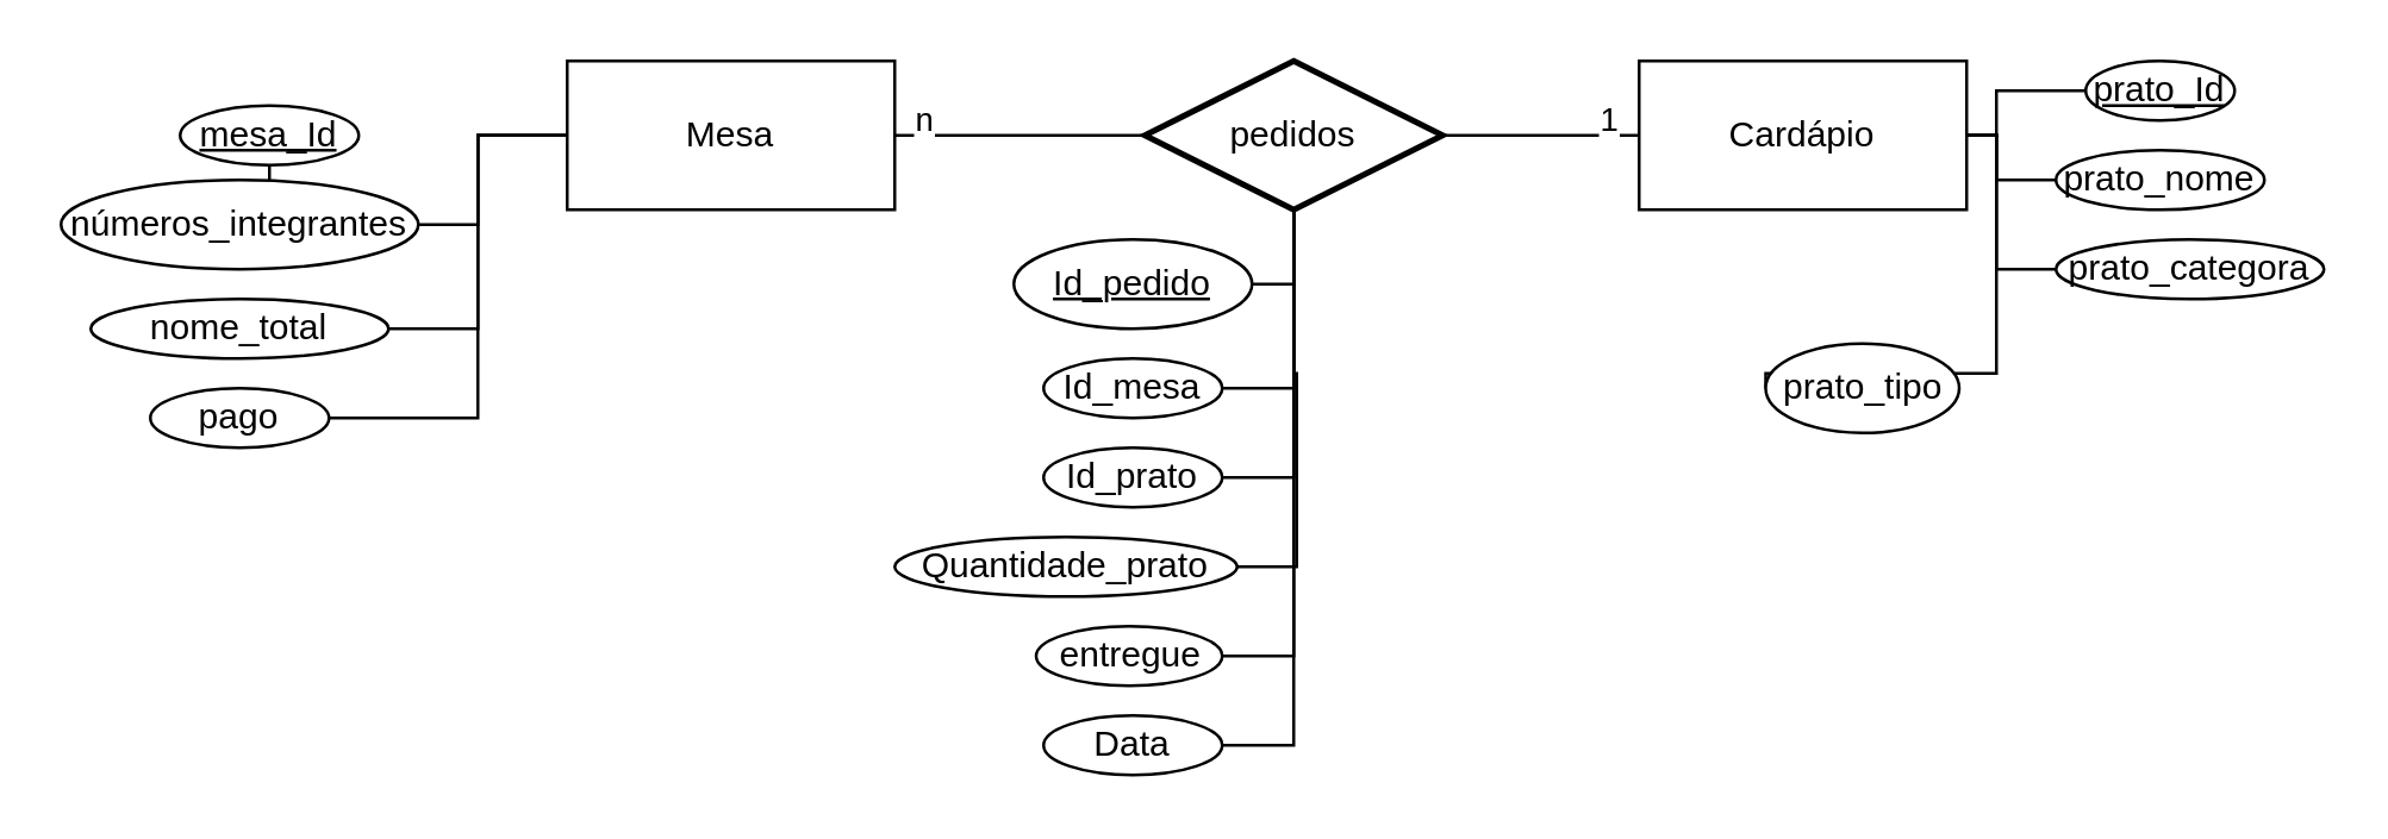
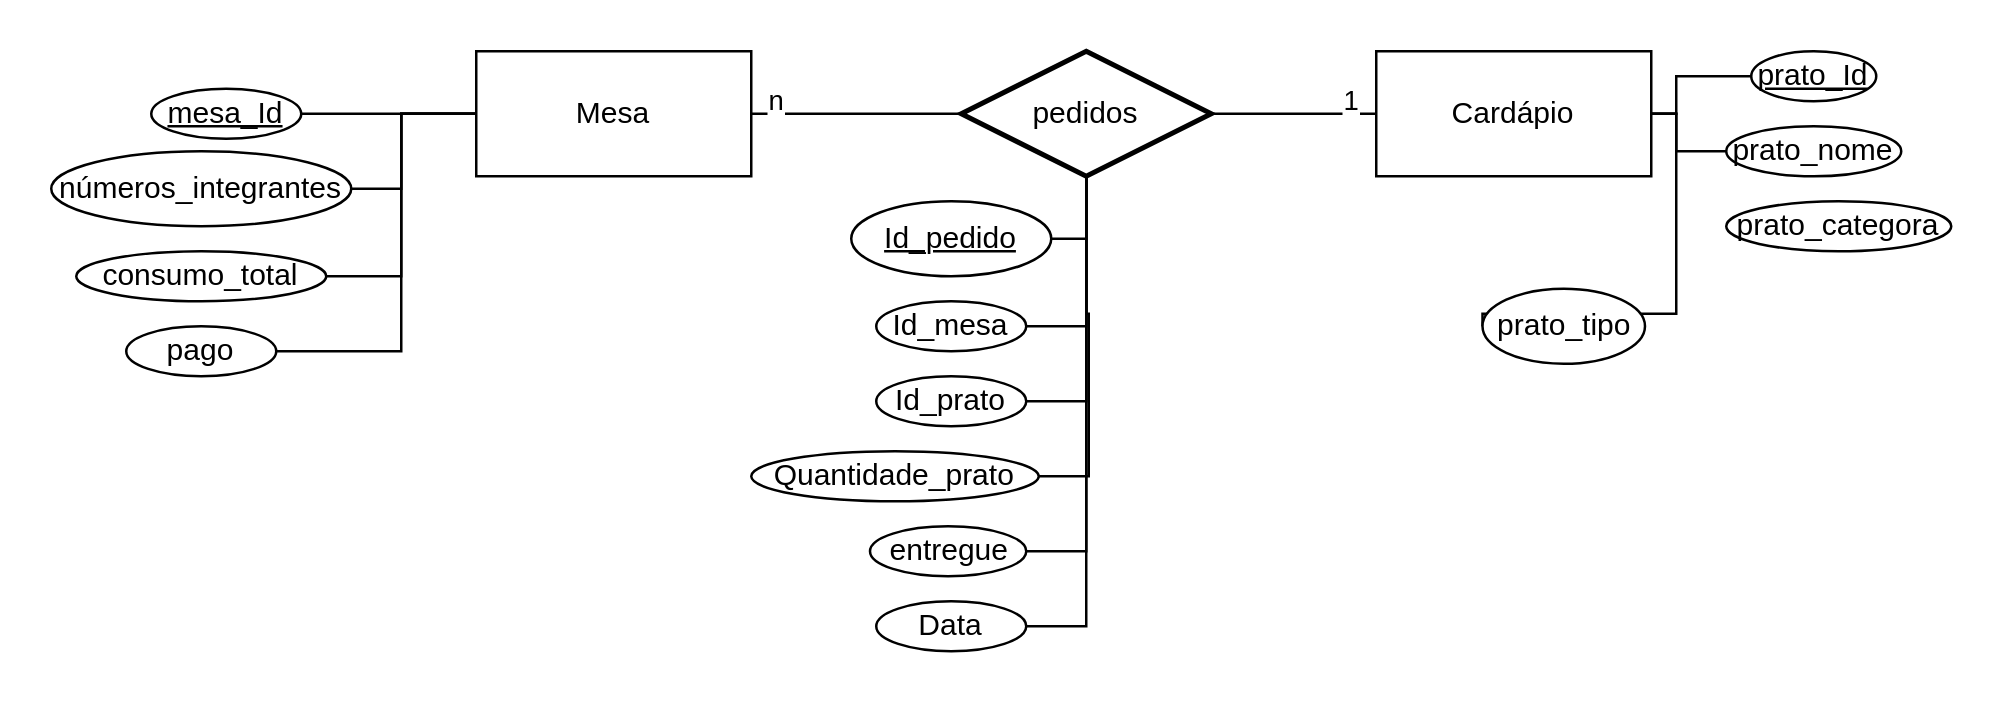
- <mxCell id="7" value="" style="edgeStyle=orthogonalEdgeStyle;rounded=0;orthogonalLoop=1;jettySize=auto;html=1;endArrow=none;endFill=0;" edge="1" parent="1" source="8" target="10"><mxGeometry relative="1" as="geometry" /></mxCell>
+ <mxCell id="7" value="" style="edgeStyle=orthogonalEdgeStyle;rounded=0;orthogonalLoop=1;jettySize=auto;html=1;endArrow=none;endFill=0;" edge="1" parent="1" source="8" target="3"><mxGeometry relative="1" as="geometry" /></mxCell>
- <mxCell id="27" style="edgeStyle=orthogonalEdgeStyle;rounded=0;orthogonalLoop=1;jettySize=auto;html=1;exitX=0;exitY=0.5;exitDx=0;exitDy=0;entryX=1;entryY=0.5;entryDx=0;entryDy=0;endArrow=none;endFill=0;" edge="1" parent="1" source="28" target="2"><mxGeometry relative="1" as="geometry"><Array as="points"><mxPoint x="670" y="90" /><mxPoint x="670" y="45" /></Array></mxGeometry></mxCell>
- <mxCell id="12" value="nome_total" style="ellipse;whiteSpace=wrap;html=1;" vertex="1" parent="1"><mxGeometry x="30" y="100" width="100" height="20" as="geometry" /></mxCell>
+ <mxCell id="12" value="consumo_total" style="ellipse;whiteSpace=wrap;html=1;" vertex="1" parent="1"><mxGeometry x="30" y="100" width="100" height="20" as="geometry" /></mxCell>
